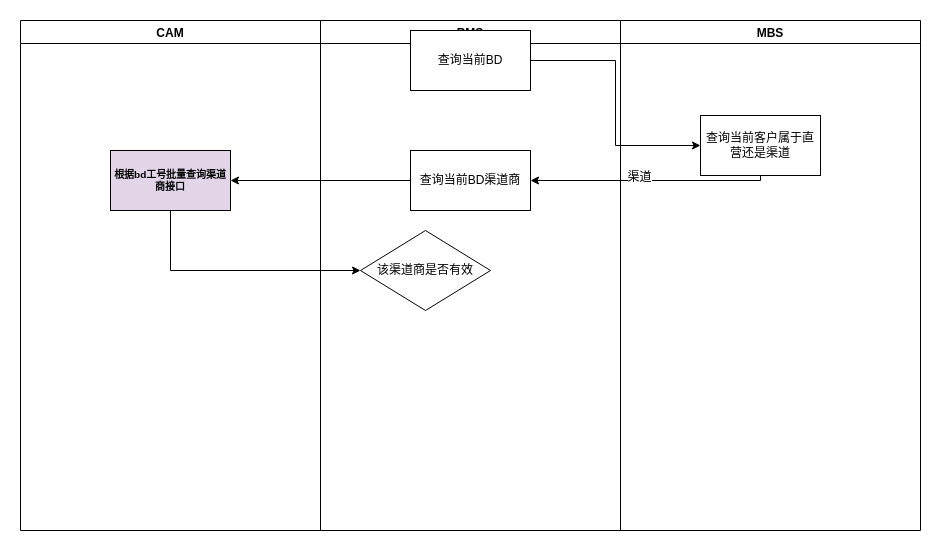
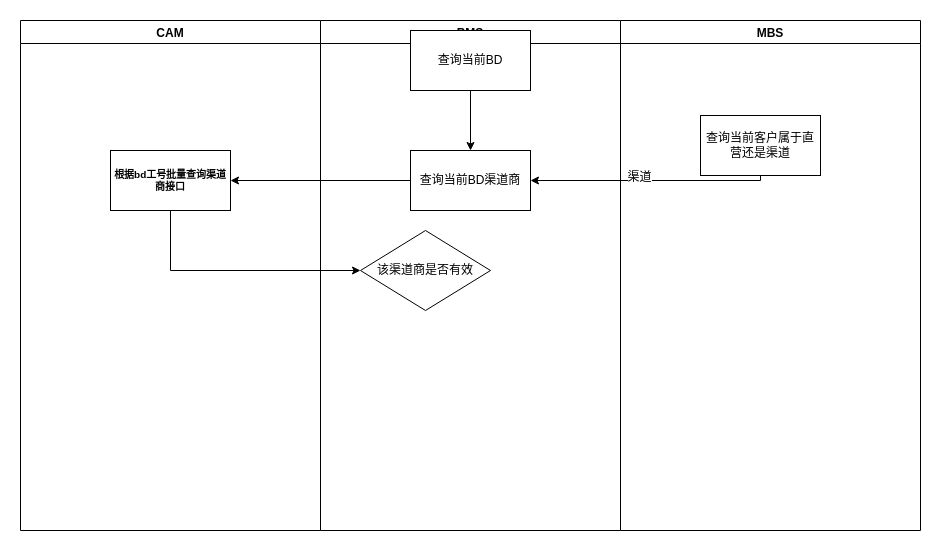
- <mxCell id="10" style="edgeStyle=orthogonalEdgeStyle;rounded=0;orthogonalLoop=1;jettySize=auto;html=1;entryX=0;entryY=0.5;entryDx=0;entryDy=0;" edge="1" parent="1" source="3" target="7"><mxGeometry relative="1" as="geometry"><mxPoint x="680" y="100" as="targetPoint" /></mxGeometry></mxCell>
+ <mxCell id="10" style="edgeStyle=orthogonalEdgeStyle;rounded=0;orthogonalLoop=1;jettySize=auto;html=1;" edge="1" parent="1" source="3" target="4"><mxGeometry relative="1" as="geometry"><mxPoint x="680" y="100" as="targetPoint" /></mxGeometry></mxCell>
- <mxCell id="9" value="&lt;h5 id=&quot;id-【CAM】渠道商系统对接电子合同V2.3.0-3.4.2.1.根据门店id/渠道商编号/bd工号批量查询渠道商基本信息&quot;&gt;&lt;span&gt;根据bd工号批量查询渠道商接口&lt;/span&gt;&lt;/h5&gt;" style="rounded=0;whiteSpace=wrap;html=1;fillColor=#e1d5e7;" vertex="1" parent="8"><mxGeometry x="90" y="130" width="120" height="60" as="geometry" /></mxCell>
+ <mxCell id="9" value="&lt;h5 id=&quot;id-【CAM】渠道商系统对接电子合同V2.3.0-3.4.2.1.根据门店id/渠道商编号/bd工号批量查询渠道商基本信息&quot;&gt;&lt;span&gt;根据bd工号批量查询渠道商接口&lt;/span&gt;&lt;/h5&gt;" style="rounded=0;whiteSpace=wrap;html=1;" vertex="1" parent="8"><mxGeometry x="90" y="130" width="120" height="60" as="geometry" /></mxCell>
